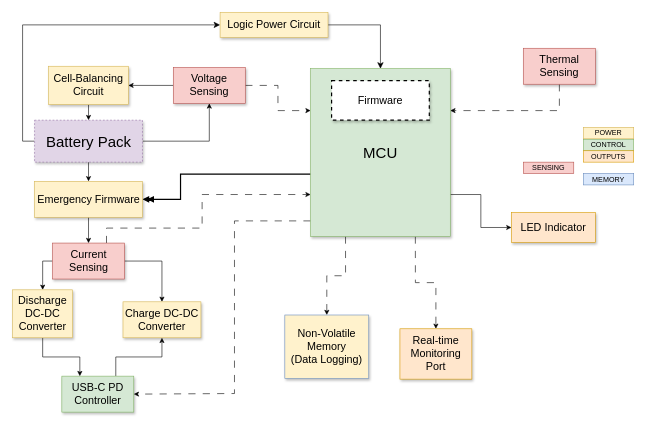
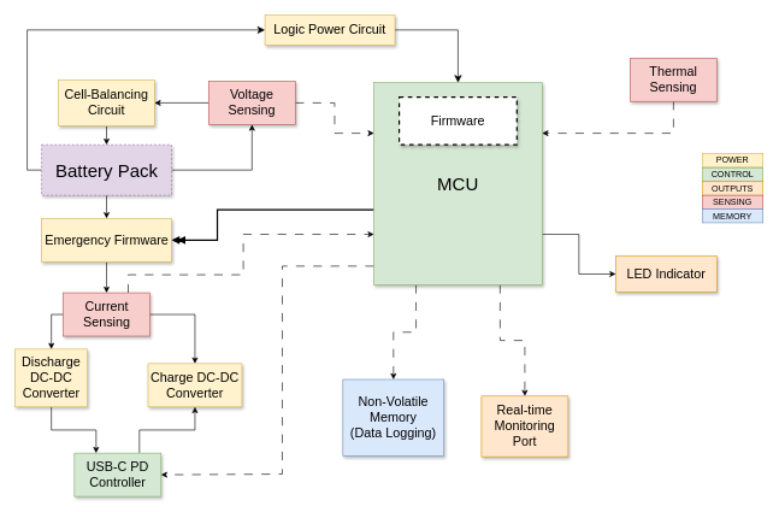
- <mxCell id="39" value="SENSING" style="rounded=0;whiteSpace=wrap;html=1;fillColor=#f8cecc;strokeColor=#b85450;" parent="1" vertex="1"><mxGeometry x="872" y="270" width="84" height="19" as="geometry" /></mxCell>
+ <mxCell id="39" value="SENSING" style="rounded=0;whiteSpace=wrap;html=1;fillColor=#f8cecc;strokeColor=#b85450;" parent="1" vertex="1"><mxGeometry x="972" y="270" width="84" height="19" as="geometry" /></mxCell>
- <mxCell id="14" value="&lt;div&gt;Non-Volatile&lt;/div&gt;Memory&lt;div&gt;(Data Logging)&lt;/div&gt;" style="whiteSpace=wrap;html=1;shadow=1;fontSize=18;fillColor=#fff2cc;strokeColor=#6c8ebf;" parent="1" vertex="1"><mxGeometry x="474" y="525" width="140" height="106" as="geometry" /></mxCell>
+ <mxCell id="14" value="&lt;div&gt;Non-Volatile&lt;/div&gt;Memory&lt;div&gt;(Data Logging)&lt;/div&gt;" style="whiteSpace=wrap;html=1;shadow=1;fontSize=18;fillColor=#dae8fc;strokeColor=#6c8ebf;" parent="1" vertex="1"><mxGeometry x="474" y="525" width="140" height="106" as="geometry" /></mxCell>
